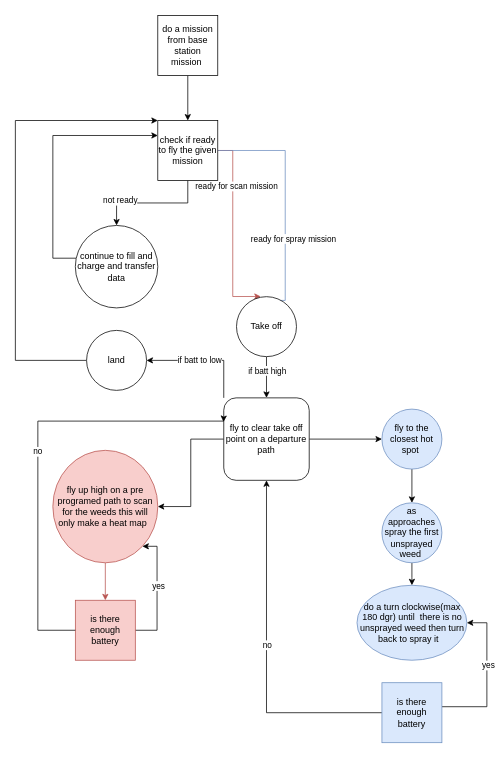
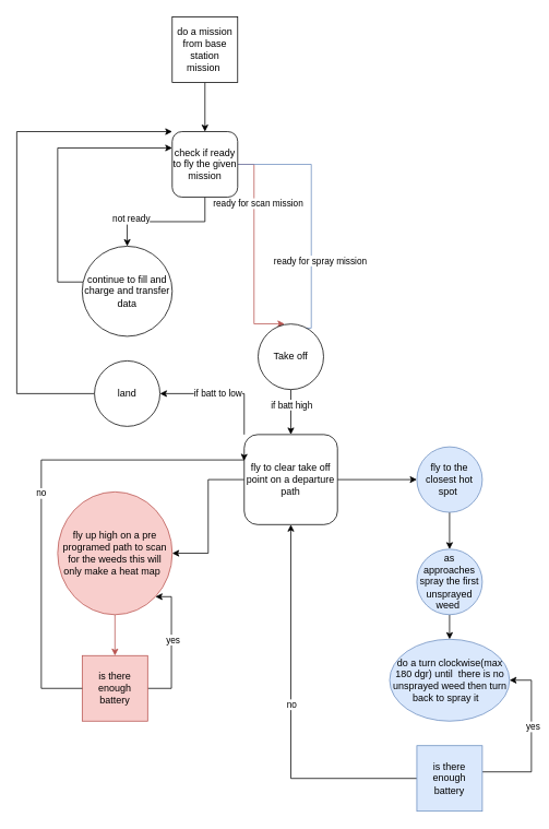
- <mxCell id="10" value="check if ready to fly the given mission" style="whiteSpace=wrap;html=1;aspect=fixed;" parent="1" vertex="1"><mxGeometry x="210" y="160" width="80" height="80" as="geometry" /></mxCell>
+ <mxCell id="10" value="check if ready to fly the given mission" style="whiteSpace=wrap;html=1;aspect=fixed;rounded=1;" parent="1" vertex="1"><mxGeometry x="210" y="160" width="80" height="80" as="geometry" /></mxCell>
